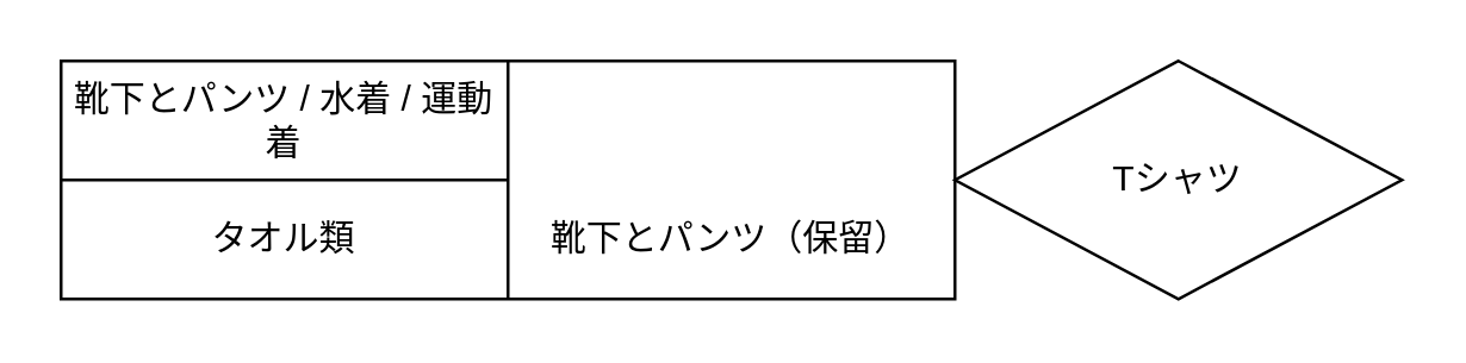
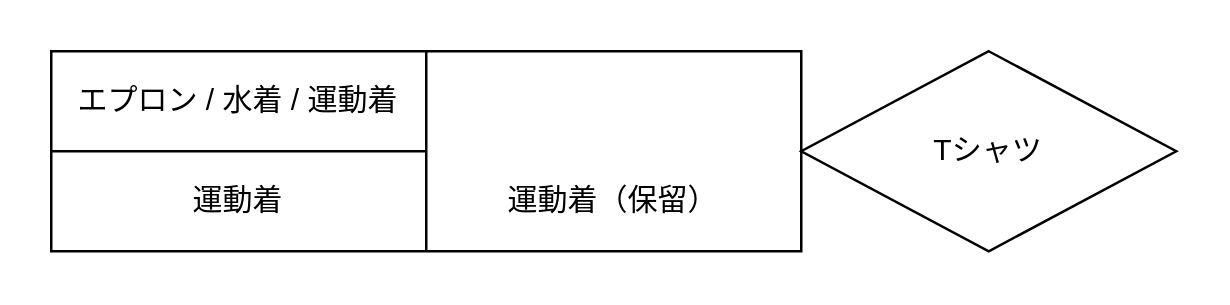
- <mxCell id="4" value="靴下とパンツ / 水着 / 運動着" style="shape=partialRectangle;html=1;whiteSpace=wrap;connectable=0;overflow=hidden;fillColor=none;top=0;left=0;bottom=0;right=0;pointerEvents=1;" vertex="1" parent="3"><mxGeometry width="150" height="40" as="geometry" /></mxCell>
+ <mxCell id="4" value="エプロン / 水着 / 運動着" style="shape=partialRectangle;html=1;whiteSpace=wrap;connectable=0;overflow=hidden;fillColor=none;top=0;left=0;bottom=0;right=0;pointerEvents=1;" vertex="1" parent="3"><mxGeometry width="150" height="40" as="geometry" /></mxCell>
- <mxCell id="6" value="タオル類" style="shape=partialRectangle;html=1;whiteSpace=wrap;connectable=0;overflow=hidden;fillColor=none;top=0;left=0;bottom=0;right=0;pointerEvents=1;" vertex="1" parent="5"><mxGeometry width="150" height="40" as="geometry" /></mxCell>
+ <mxCell id="6" value="運動着" style="shape=partialRectangle;html=1;whiteSpace=wrap;connectable=0;overflow=hidden;fillColor=none;top=0;left=0;bottom=0;right=0;pointerEvents=1;" vertex="1" parent="5"><mxGeometry width="150" height="40" as="geometry" /></mxCell>
- <mxCell id="7" value="靴下とパンツ（保留）" style="shape=partialRectangle;html=1;whiteSpace=wrap;connectable=0;overflow=hidden;fillColor=none;top=0;left=0;bottom=0;right=0;pointerEvents=1;" vertex="1" parent="5"><mxGeometry x="150" width="150" height="40" as="geometry" /></mxCell>
+ <mxCell id="7" value="運動着（保留）" style="shape=partialRectangle;html=1;whiteSpace=wrap;connectable=0;overflow=hidden;fillColor=none;top=0;left=0;bottom=0;right=0;pointerEvents=1;" vertex="1" parent="5"><mxGeometry x="150" width="150" height="40" as="geometry" /></mxCell>
